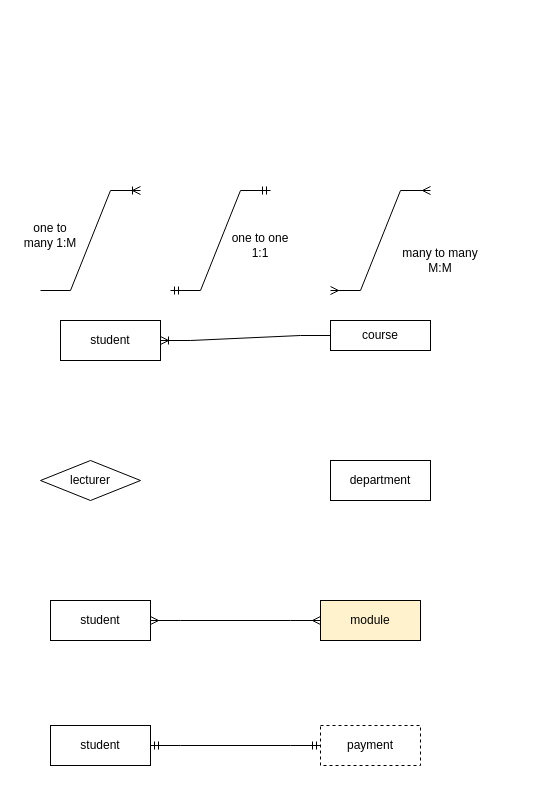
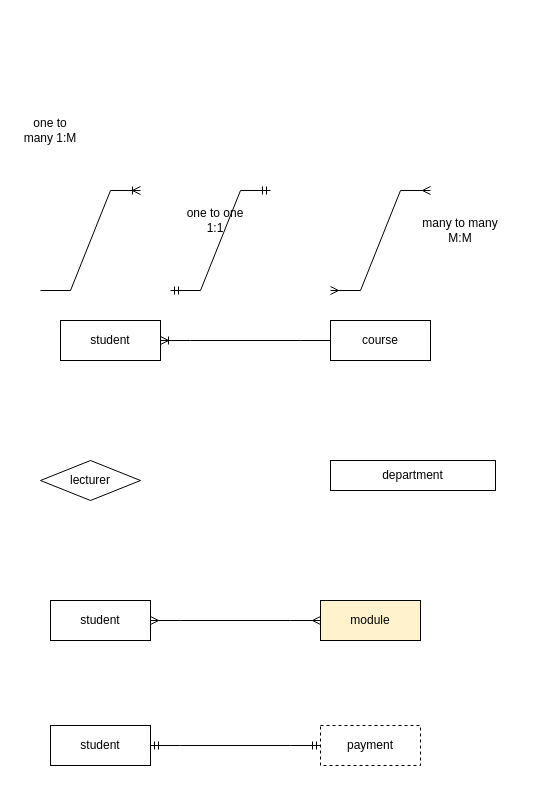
- <mxCell id="7" value="one to many 1:M" style="text;html=1;strokeColor=none;fillColor=none;align=center;verticalAlign=middle;whiteSpace=wrap;rounded=0;" parent="1" vertex="1"><mxGeometry x="20" y="220" width="60" height="30" as="geometry" /></mxCell>
+ <mxCell id="7" value="one to many 1:M" style="text;html=1;strokeColor=none;fillColor=none;align=center;verticalAlign=middle;whiteSpace=wrap;rounded=0;" parent="1" vertex="1"><mxGeometry x="20" y="115" width="60" height="30" as="geometry" /></mxCell>
- <mxCell id="8" value="one to one 1:1" style="text;html=1;strokeColor=none;fillColor=none;align=center;verticalAlign=middle;whiteSpace=wrap;rounded=0;" parent="1" vertex="1"><mxGeometry x="230" y="230" width="60" height="30" as="geometry" /></mxCell>
+ <mxCell id="8" value="one to one 1:1" style="text;html=1;strokeColor=none;fillColor=none;align=center;verticalAlign=middle;whiteSpace=wrap;rounded=0;" parent="1" vertex="1"><mxGeometry x="185" y="205" width="60" height="30" as="geometry" /></mxCell>
- <mxCell id="9" value="many to many M:M" style="text;html=1;strokeColor=none;fillColor=none;align=center;verticalAlign=middle;whiteSpace=wrap;rounded=0;" parent="1" vertex="1"><mxGeometry x="400" y="240" width="80" height="40" as="geometry" /></mxCell>
+ <mxCell id="9" value="many to many M:M" style="text;html=1;strokeColor=none;fillColor=none;align=center;verticalAlign=middle;whiteSpace=wrap;rounded=0;" parent="1" vertex="1"><mxGeometry x="420" y="210" width="80" height="40" as="geometry" /></mxCell>
- <mxCell id="2" value="course" style="whiteSpace=wrap;html=1;align=center;" parent="1" vertex="1"><mxGeometry x="330" y="320" width="100" height="30" as="geometry" /></mxCell>
+ <mxCell id="2" value="course" style="whiteSpace=wrap;html=1;align=center;" parent="1" vertex="1"><mxGeometry x="330" y="320" width="100" height="40" as="geometry" /></mxCell>
- <mxCell id="12" value="department" style="whiteSpace=wrap;html=1;align=center;" parent="1" vertex="1"><mxGeometry x="330" y="460" width="100" height="40" as="geometry" /></mxCell>
+ <mxCell id="12" value="department" style="whiteSpace=wrap;html=1;align=center;" parent="1" vertex="1"><mxGeometry x="330" y="460" width="165" height="30" as="geometry" /></mxCell>
